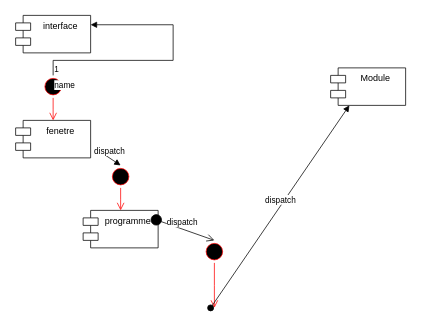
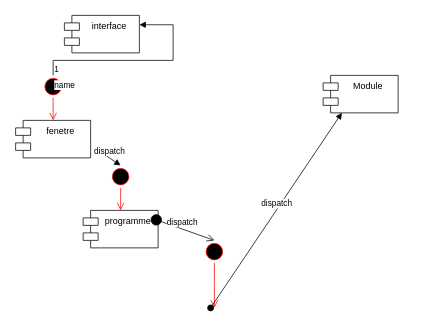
- <mxCell id="2" value="interface" style="shape=module;align=left;spacingLeft=20;align=center;verticalAlign=top;whiteSpace=wrap;html=1;" vertex="1" parent="1"><mxGeometry x="20" y="20" width="100" height="50" as="geometry" /></mxCell>
+ <mxCell id="2" value="interface" style="shape=module;align=left;spacingLeft=20;align=center;verticalAlign=top;whiteSpace=wrap;html=1;" vertex="1" parent="1"><mxGeometry x="85" y="20" width="100" height="50" as="geometry" /></mxCell>
- <mxCell id="5" value="Module" style="shape=module;align=left;spacingLeft=20;align=center;verticalAlign=top;whiteSpace=wrap;html=1;" vertex="1" parent="1"><mxGeometry x="440" y="90" width="100" height="50" as="geometry" /></mxCell>
+ <mxCell id="5" value="Module" style="shape=module;align=left;spacingLeft=20;align=center;verticalAlign=top;whiteSpace=wrap;html=1;" vertex="1" parent="1"><mxGeometry x="430" y="100" width="100" height="50" as="geometry" /></mxCell>
